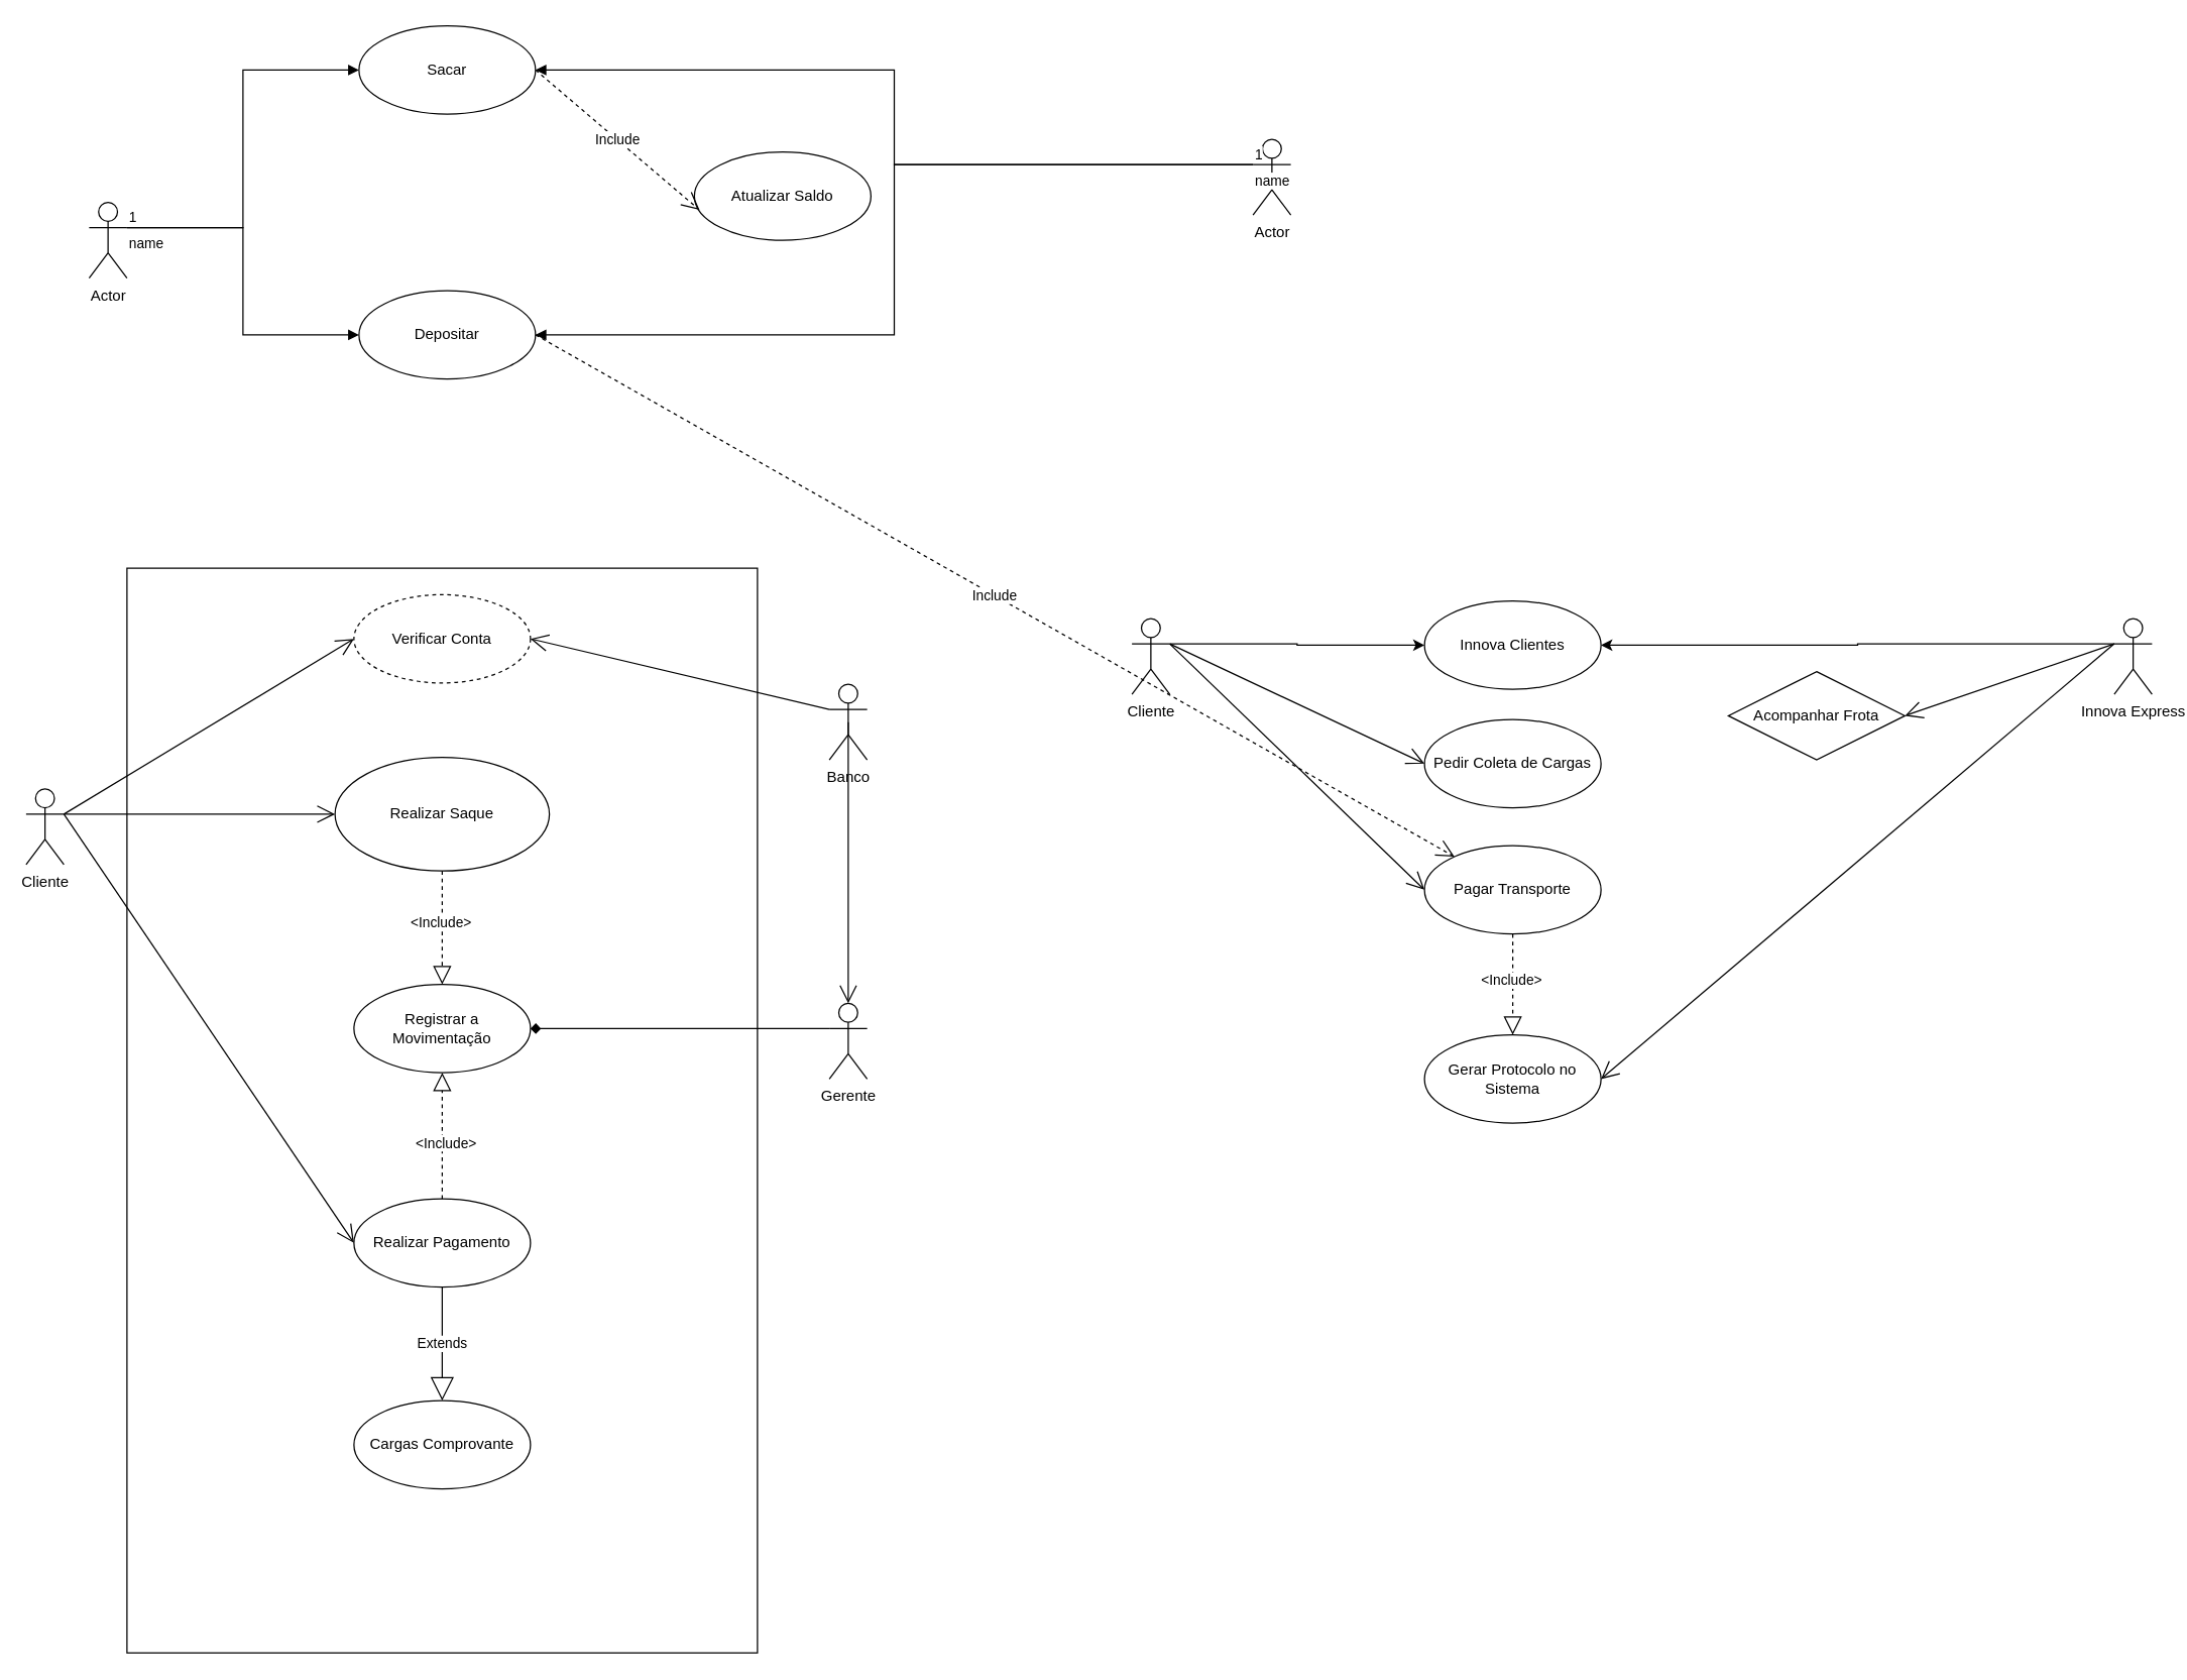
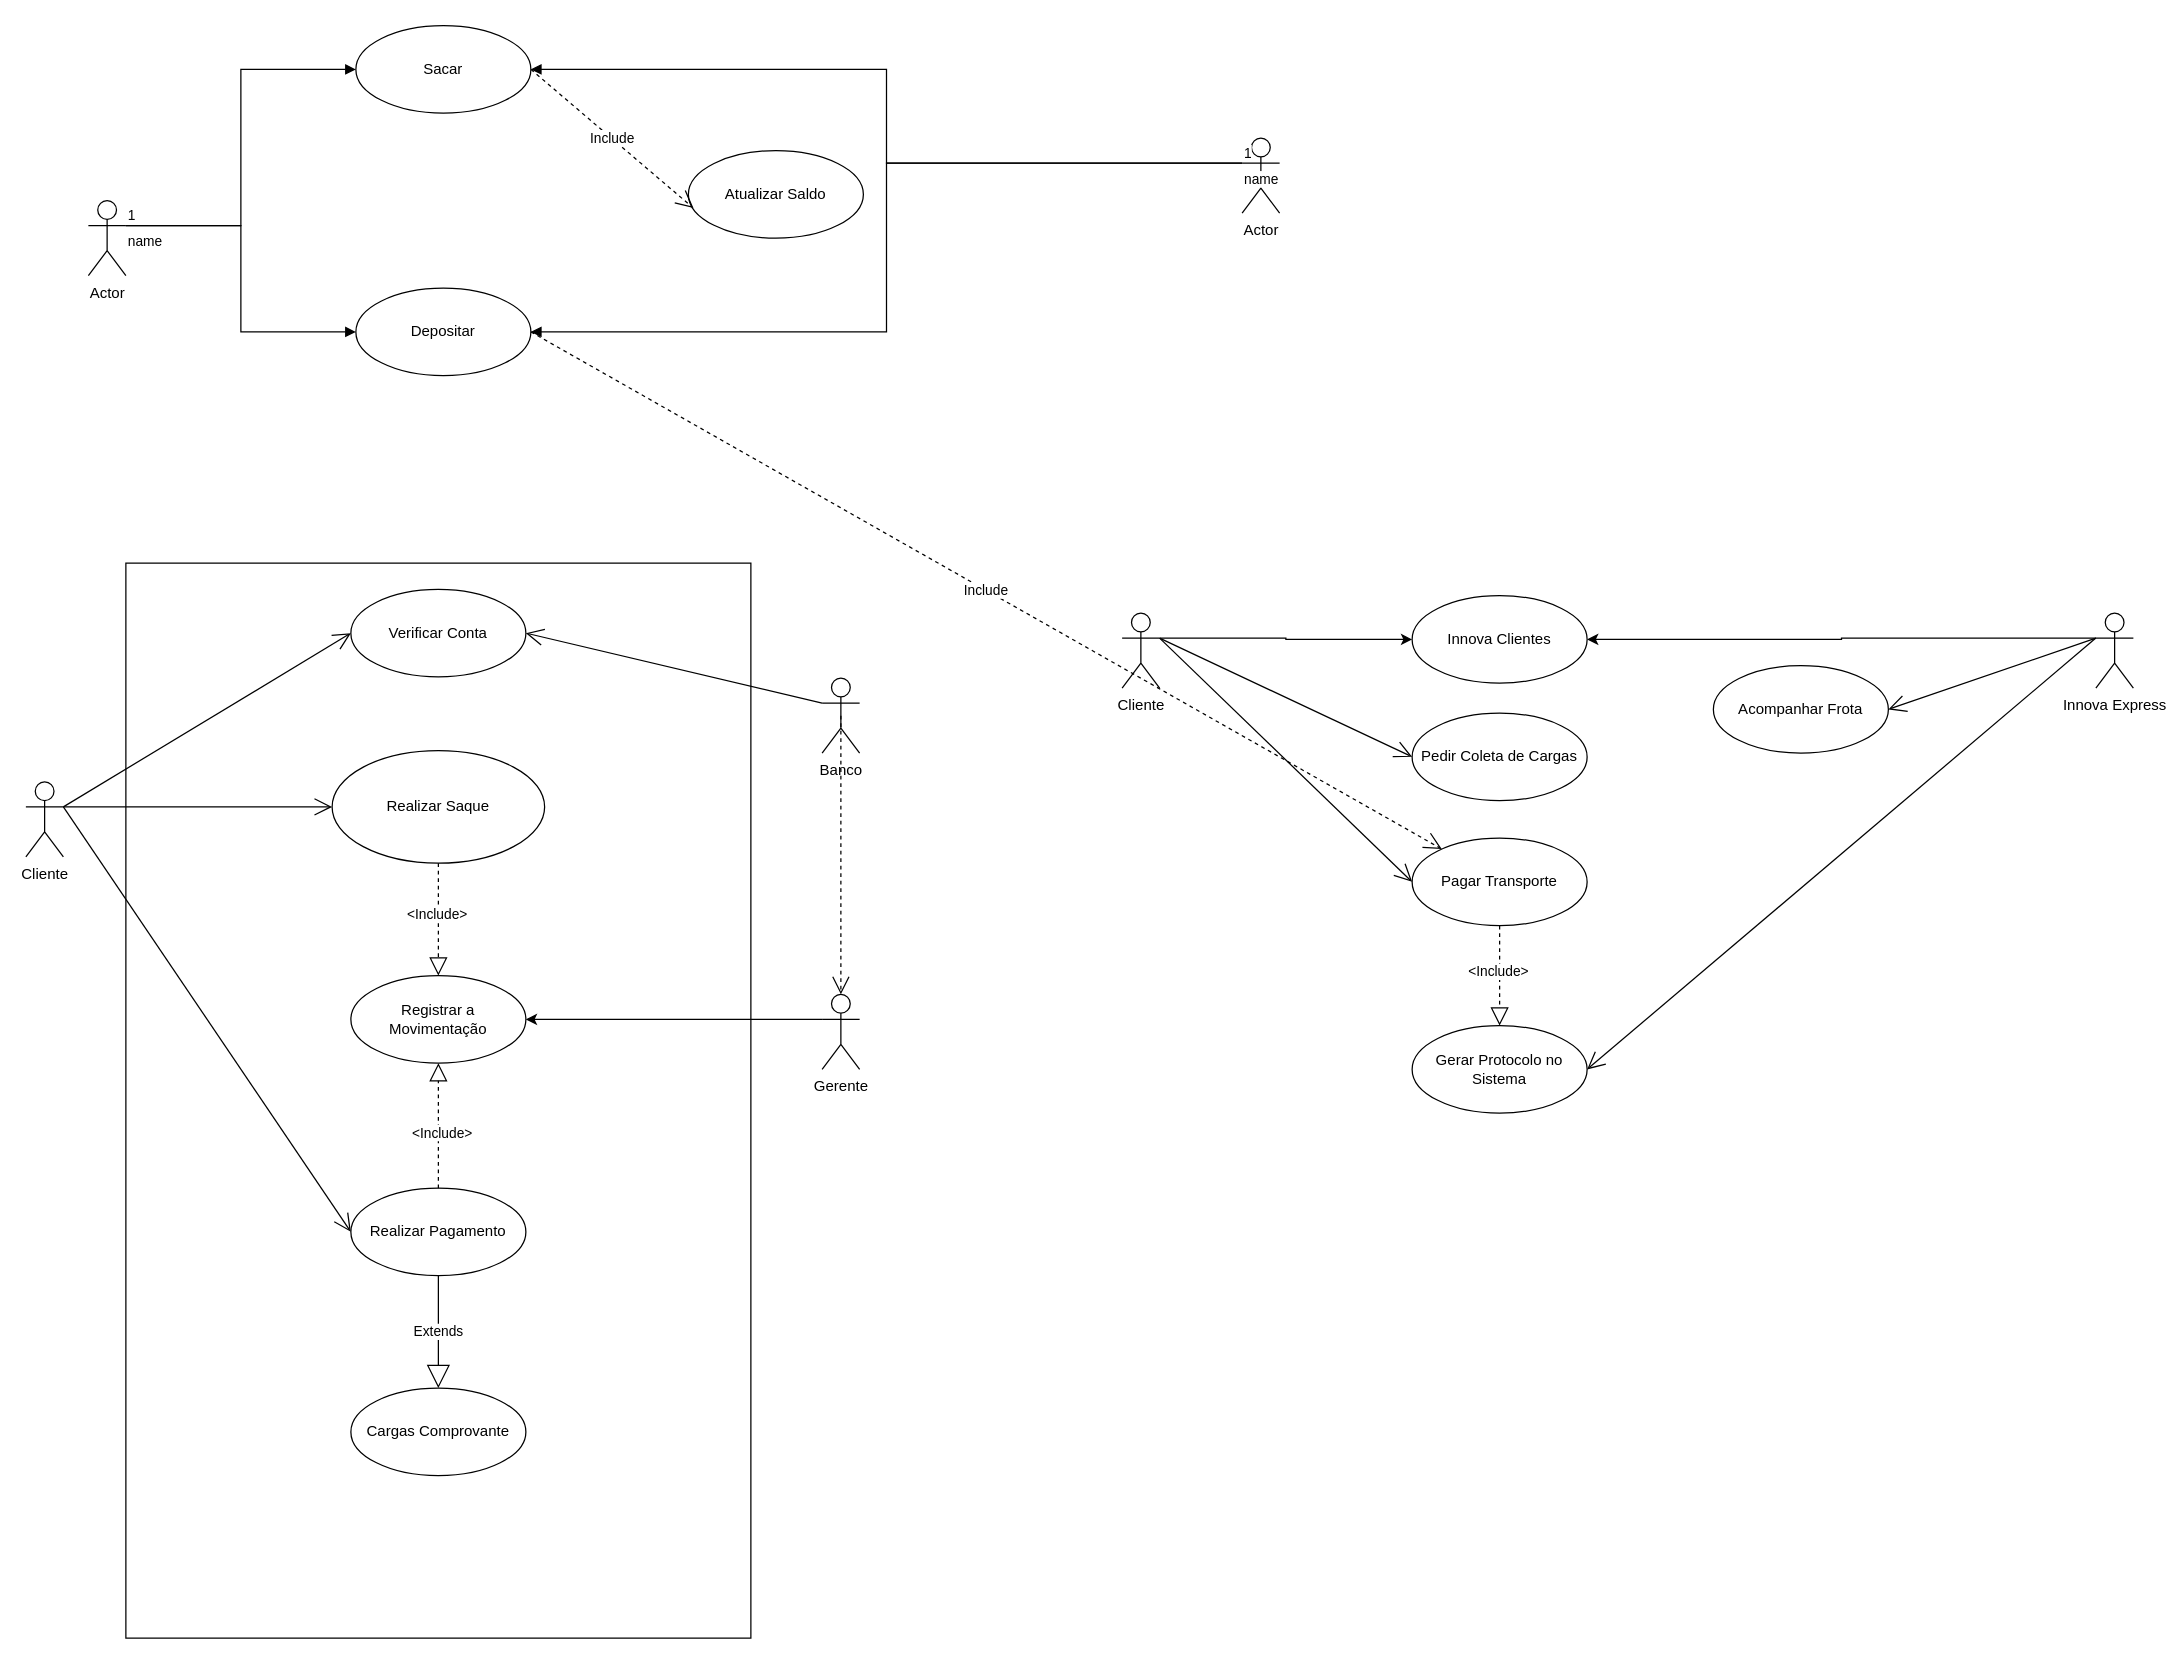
- <mxCell id="19" value="Verificar Conta" style="ellipse;whiteSpace=wrap;html=1;dashed=1;" vertex="1" parent="1"><mxGeometry x="280" y="471" width="140" height="70" as="geometry" /></mxCell>
+ <mxCell id="19" value="Verificar Conta" style="ellipse;whiteSpace=wrap;html=1;" vertex="1" parent="1"><mxGeometry x="280" y="471" width="140" height="70" as="geometry" /></mxCell>
- <mxCell id="50" value="Acompanhar Frota" style="rhombus;whiteSpace=wrap;html=1;" vertex="1" parent="1"><mxGeometry x="1370" y="532" width="140" height="70" as="geometry" /></mxCell>
+ <mxCell id="50" value="Acompanhar Frota" style="ellipse;whiteSpace=wrap;html=1;" vertex="1" parent="1"><mxGeometry x="1370" y="532" width="140" height="70" as="geometry" /></mxCell>
- <mxCell id="36" value="" style="endArrow=open;endFill=1;endSize=12;html=1;rounded=0;exitX=0.5;exitY=0.5;exitDx=0;exitDy=0;exitPerimeter=0;entryX=0.5;entryY=0;entryDx=0;entryDy=0;entryPerimeter=0;" edge="1" parent="1" source="21" target="35"><mxGeometry width="160" relative="1" as="geometry"><mxPoint x="770" y="899" as="sourcePoint" /><mxPoint x="930" y="899" as="targetPoint" /></mxGeometry></mxCell>
+ <mxCell id="36" value="" style="endArrow=open;endFill=1;endSize=12;html=1;rounded=0;exitX=0.5;exitY=0.5;exitDx=0;exitDy=0;exitPerimeter=0;entryX=0.5;entryY=0;entryDx=0;entryDy=0;entryPerimeter=0;dashed=1;" edge="1" parent="1" source="21" target="35"><mxGeometry width="160" relative="1" as="geometry"><mxPoint x="770" y="899" as="sourcePoint" /><mxPoint x="930" y="899" as="targetPoint" /></mxGeometry></mxCell>
- <mxCell id="34" style="edgeStyle=orthogonalEdgeStyle;rounded=0;orthogonalLoop=1;jettySize=auto;html=1;exitX=0;exitY=0.333;exitDx=0;exitDy=0;exitPerimeter=0;entryX=1;entryY=0.5;entryDx=0;entryDy=0;endArrow=diamond;" edge="1" parent="1" source="35" target="25"><mxGeometry relative="1" as="geometry" /></mxCell>
+ <mxCell id="34" style="edgeStyle=orthogonalEdgeStyle;rounded=0;orthogonalLoop=1;jettySize=auto;html=1;exitX=0;exitY=0.333;exitDx=0;exitDy=0;exitPerimeter=0;entryX=1;entryY=0.5;entryDx=0;entryDy=0;" edge="1" parent="1" source="35" target="25"><mxGeometry relative="1" as="geometry" /></mxCell>
